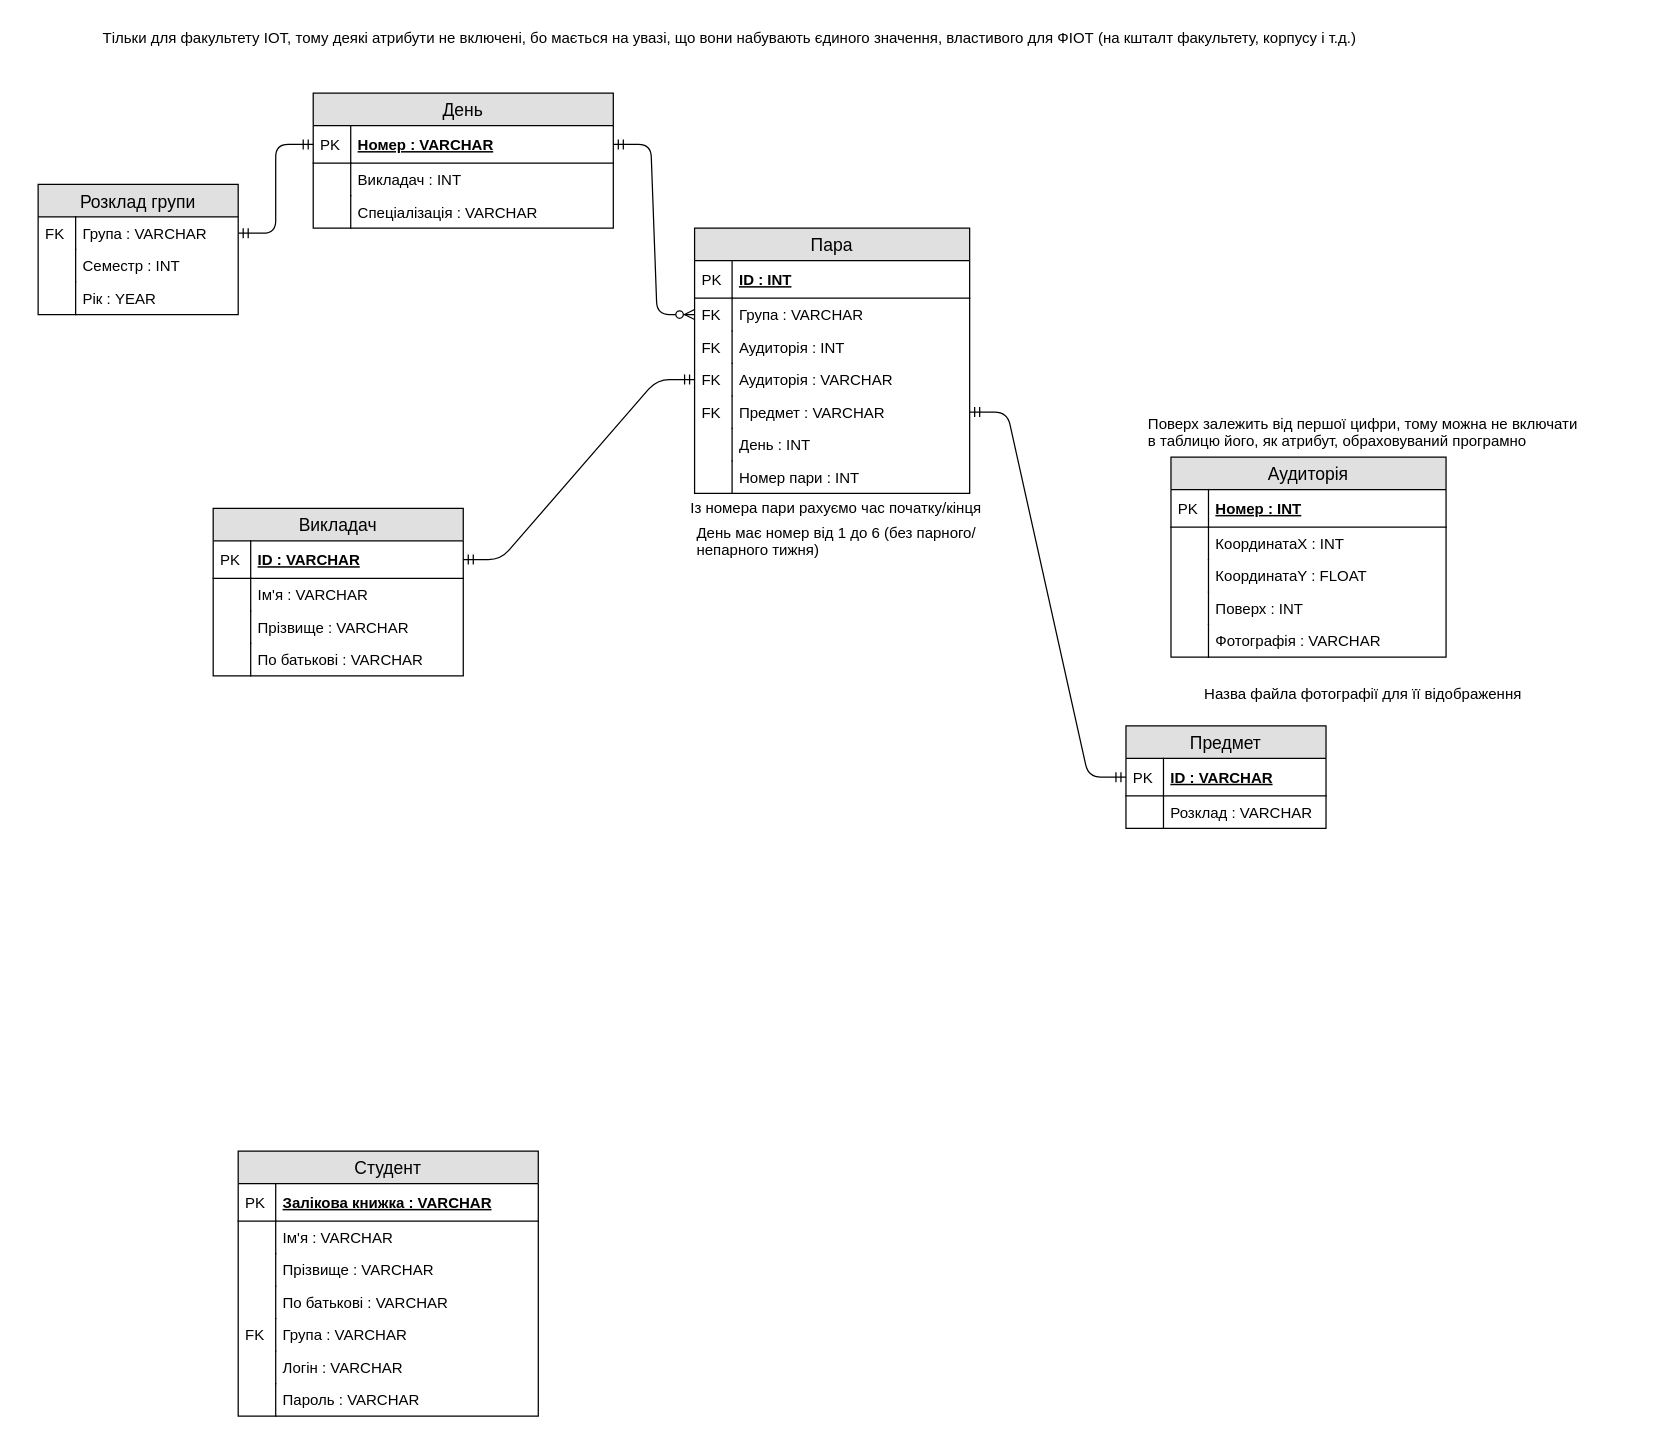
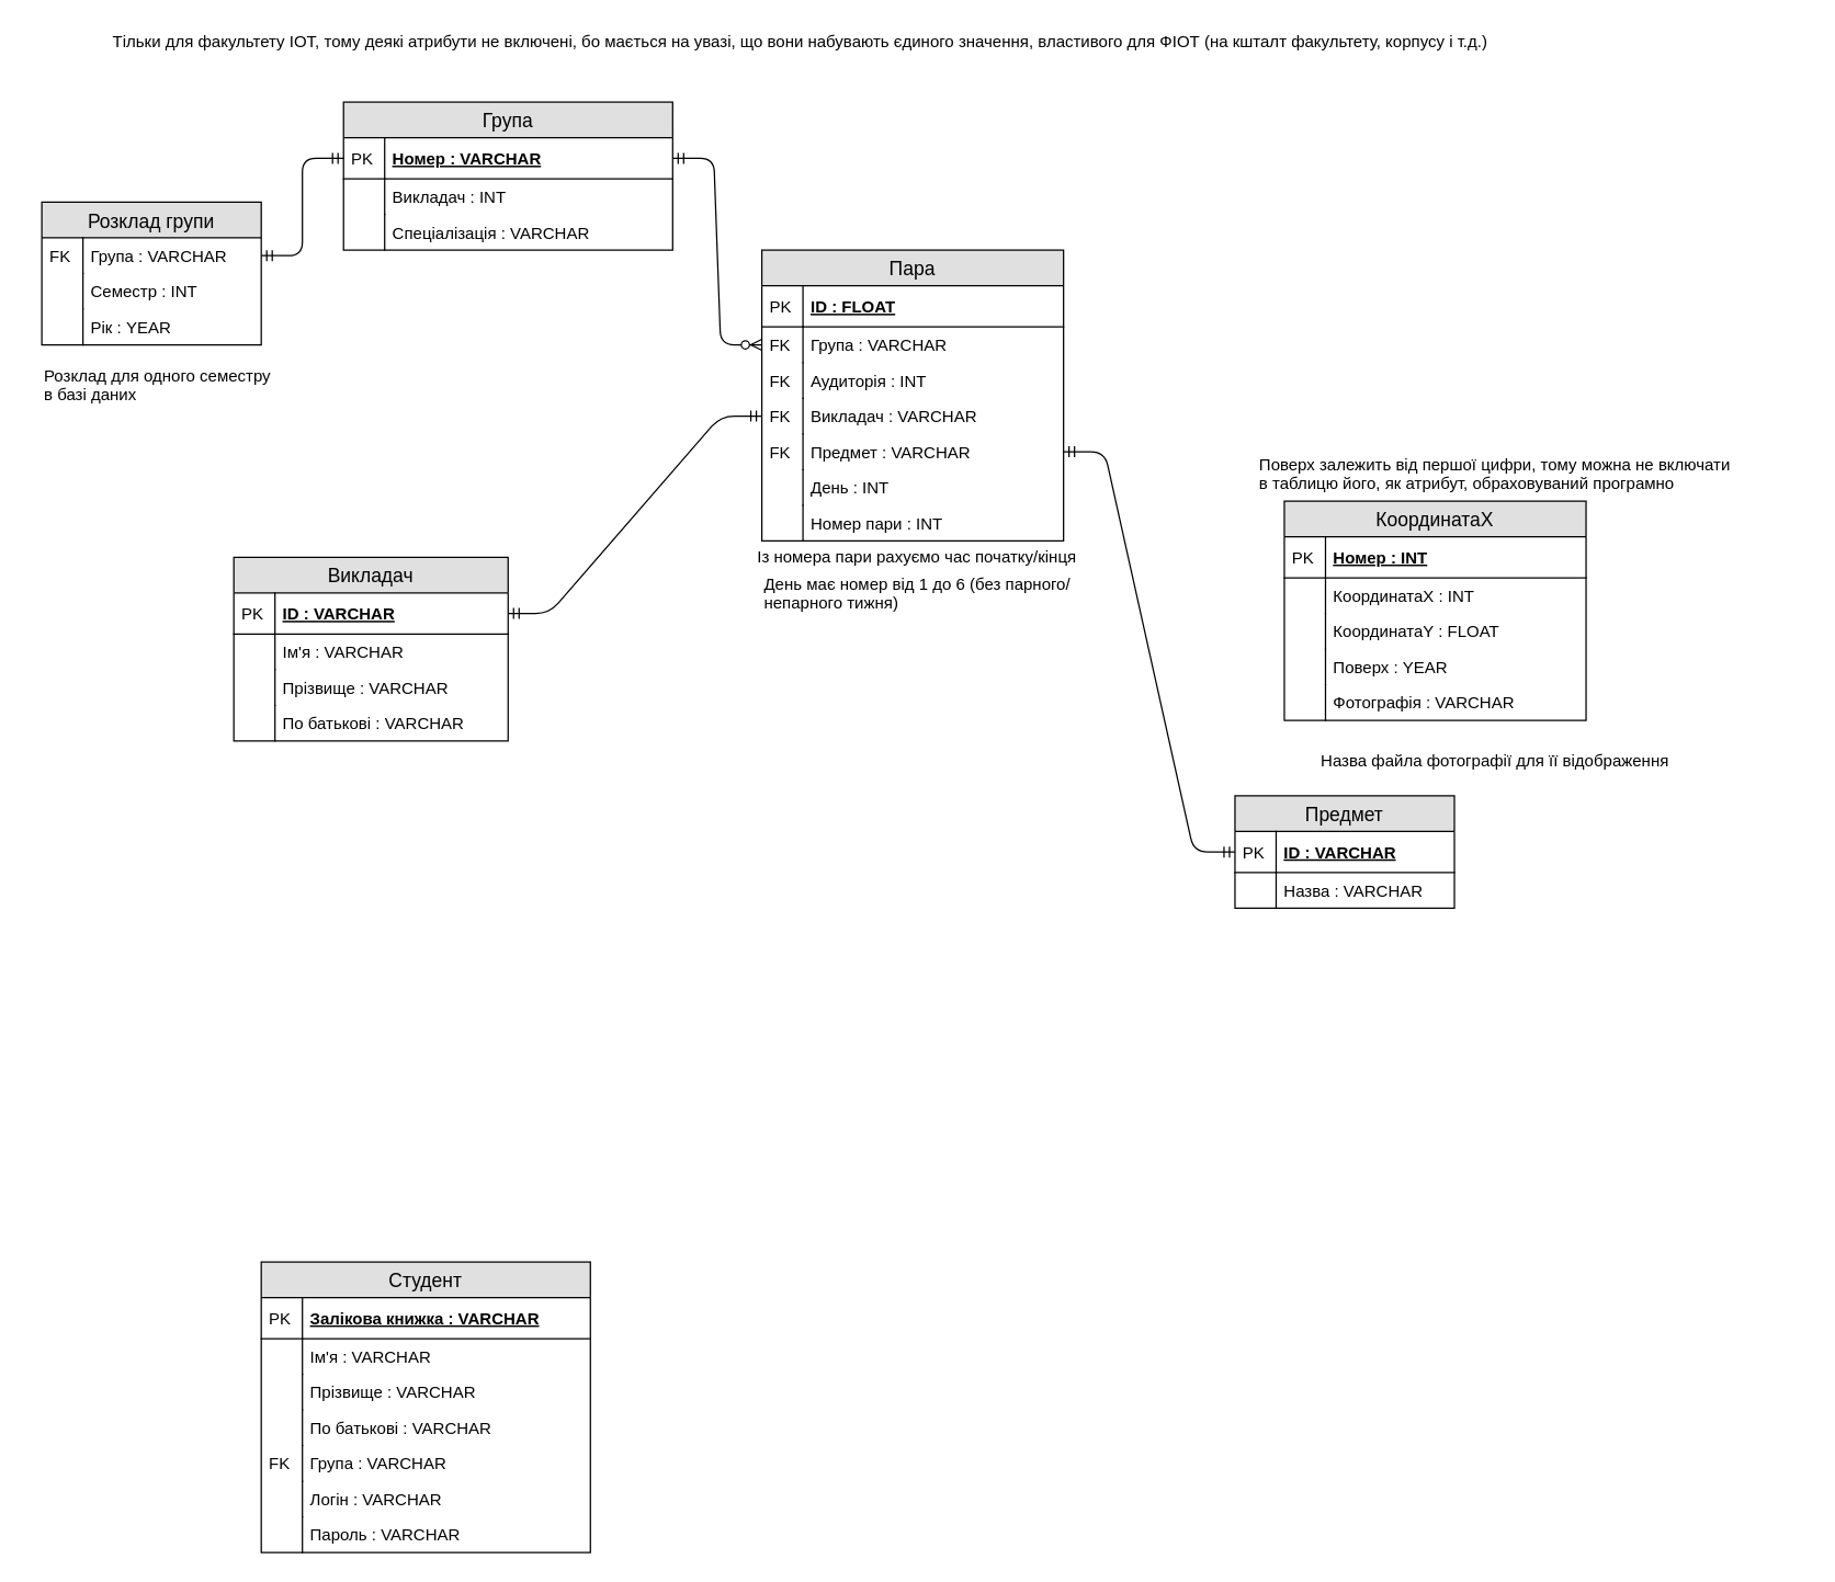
- <mxCell id="17" value="День" style="swimlane;fontStyle=0;childLayout=stackLayout;horizontal=1;startSize=26;fillColor=#e0e0e0;horizontalStack=0;resizeParent=1;resizeParentMax=0;resizeLast=0;collapsible=1;marginBottom=0;swimlaneFillColor=#ffffff;align=center;fontSize=14;" parent="1" vertex="1"><mxGeometry x="250" y="74" width="240" height="108" as="geometry" /></mxCell>
+ <mxCell id="17" value="Група" style="swimlane;fontStyle=0;childLayout=stackLayout;horizontal=1;startSize=26;fillColor=#e0e0e0;horizontalStack=0;resizeParent=1;resizeParentMax=0;resizeLast=0;collapsible=1;marginBottom=0;swimlaneFillColor=#ffffff;align=center;fontSize=14;" parent="1" vertex="1"><mxGeometry x="250" y="74" width="240" height="108" as="geometry" /></mxCell>
- <mxCell id="51" value="ID : INT" style="shape=partialRectangle;top=0;left=0;right=0;bottom=1;align=left;verticalAlign=middle;fillColor=none;spacingLeft=34;spacingRight=4;overflow=hidden;rotatable=0;points=[[0,0.5],[1,0.5]];portConstraint=eastwest;dropTarget=0;fontStyle=5;fontSize=12;" parent="50" vertex="1"><mxGeometry y="26" width="220" height="30" as="geometry" /></mxCell>
+ <mxCell id="51" value="ID : FLOAT" style="shape=partialRectangle;top=0;left=0;right=0;bottom=1;align=left;verticalAlign=middle;fillColor=none;spacingLeft=34;spacingRight=4;overflow=hidden;rotatable=0;points=[[0,0.5],[1,0.5]];portConstraint=eastwest;dropTarget=0;fontStyle=5;fontSize=12;" parent="50" vertex="1"><mxGeometry y="26" width="220" height="30" as="geometry" /></mxCell>
+ <mxCell id="83" value="Розклад для одного семестру&lt;br&gt;в базі даних" style="text;html=1;resizable=0;points=[];autosize=1;align=left;verticalAlign=top;spacingTop=-4;" vertex="1" parent="75"><mxGeometry x="10" y="117" width="180" height="30" as="geometry" /></mxCell>
- <mxCell id="57" value="Аудиторія : VARCHAR" style="shape=partialRectangle;top=0;left=0;right=0;bottom=0;align=left;verticalAlign=top;fillColor=none;spacingLeft=34;spacingRight=4;overflow=hidden;rotatable=0;points=[[0,0.5],[1,0.5]];portConstraint=eastwest;dropTarget=0;fontSize=12;" parent="50" vertex="1"><mxGeometry y="108" width="220" height="26" as="geometry" /></mxCell>
+ <mxCell id="57" value="Викладач : VARCHAR" style="shape=partialRectangle;top=0;left=0;right=0;bottom=0;align=left;verticalAlign=top;fillColor=none;spacingLeft=34;spacingRight=4;overflow=hidden;rotatable=0;points=[[0,0.5],[1,0.5]];portConstraint=eastwest;dropTarget=0;fontSize=12;" parent="50" vertex="1"><mxGeometry y="108" width="220" height="26" as="geometry" /></mxCell>
- <mxCell id="37" value="Аудиторія" style="swimlane;fontStyle=0;childLayout=stackLayout;horizontal=1;startSize=26;fillColor=#e0e0e0;horizontalStack=0;resizeParent=1;resizeParentMax=0;resizeLast=0;collapsible=1;marginBottom=0;swimlaneFillColor=#ffffff;align=center;fontSize=14;" parent="36" vertex="1"><mxGeometry x="20" y="36" width="220" height="160" as="geometry" /></mxCell>
+ <mxCell id="37" value="КоординатаX" style="swimlane;fontStyle=0;childLayout=stackLayout;horizontal=1;startSize=26;fillColor=#e0e0e0;horizontalStack=0;resizeParent=1;resizeParentMax=0;resizeLast=0;collapsible=1;marginBottom=0;swimlaneFillColor=#ffffff;align=center;fontSize=14;" parent="36" vertex="1"><mxGeometry x="20" y="36" width="220" height="160" as="geometry" /></mxCell>
- <mxCell id="44" value="Поверх : INT" style="shape=partialRectangle;top=0;left=0;right=0;bottom=0;align=left;verticalAlign=top;fillColor=none;spacingLeft=34;spacingRight=4;overflow=hidden;rotatable=0;points=[[0,0.5],[1,0.5]];portConstraint=eastwest;dropTarget=0;fontSize=12;" parent="37" vertex="1"><mxGeometry y="108" width="220" height="26" as="geometry" /></mxCell>
+ <mxCell id="44" value="Поверх : YEAR" style="shape=partialRectangle;top=0;left=0;right=0;bottom=0;align=left;verticalAlign=top;fillColor=none;spacingLeft=34;spacingRight=4;overflow=hidden;rotatable=0;points=[[0,0.5],[1,0.5]];portConstraint=eastwest;dropTarget=0;fontSize=12;" parent="37" vertex="1"><mxGeometry y="108" width="220" height="26" as="geometry" /></mxCell>
- <mxCell id="70" value="Розклад : VARCHAR" style="shape=partialRectangle;top=0;left=0;right=0;bottom=0;align=left;verticalAlign=top;fillColor=none;spacingLeft=34;spacingRight=4;overflow=hidden;rotatable=0;points=[[0,0.5],[1,0.5]];portConstraint=eastwest;dropTarget=0;fontSize=12;" vertex="1" parent="67"><mxGeometry y="56" width="160" height="26" as="geometry" /></mxCell>
+ <mxCell id="70" value="Назва : VARCHAR" style="shape=partialRectangle;top=0;left=0;right=0;bottom=0;align=left;verticalAlign=top;fillColor=none;spacingLeft=34;spacingRight=4;overflow=hidden;rotatable=0;points=[[0,0.5],[1,0.5]];portConstraint=eastwest;dropTarget=0;fontSize=12;" vertex="1" parent="67"><mxGeometry y="56" width="160" height="26" as="geometry" /></mxCell>
